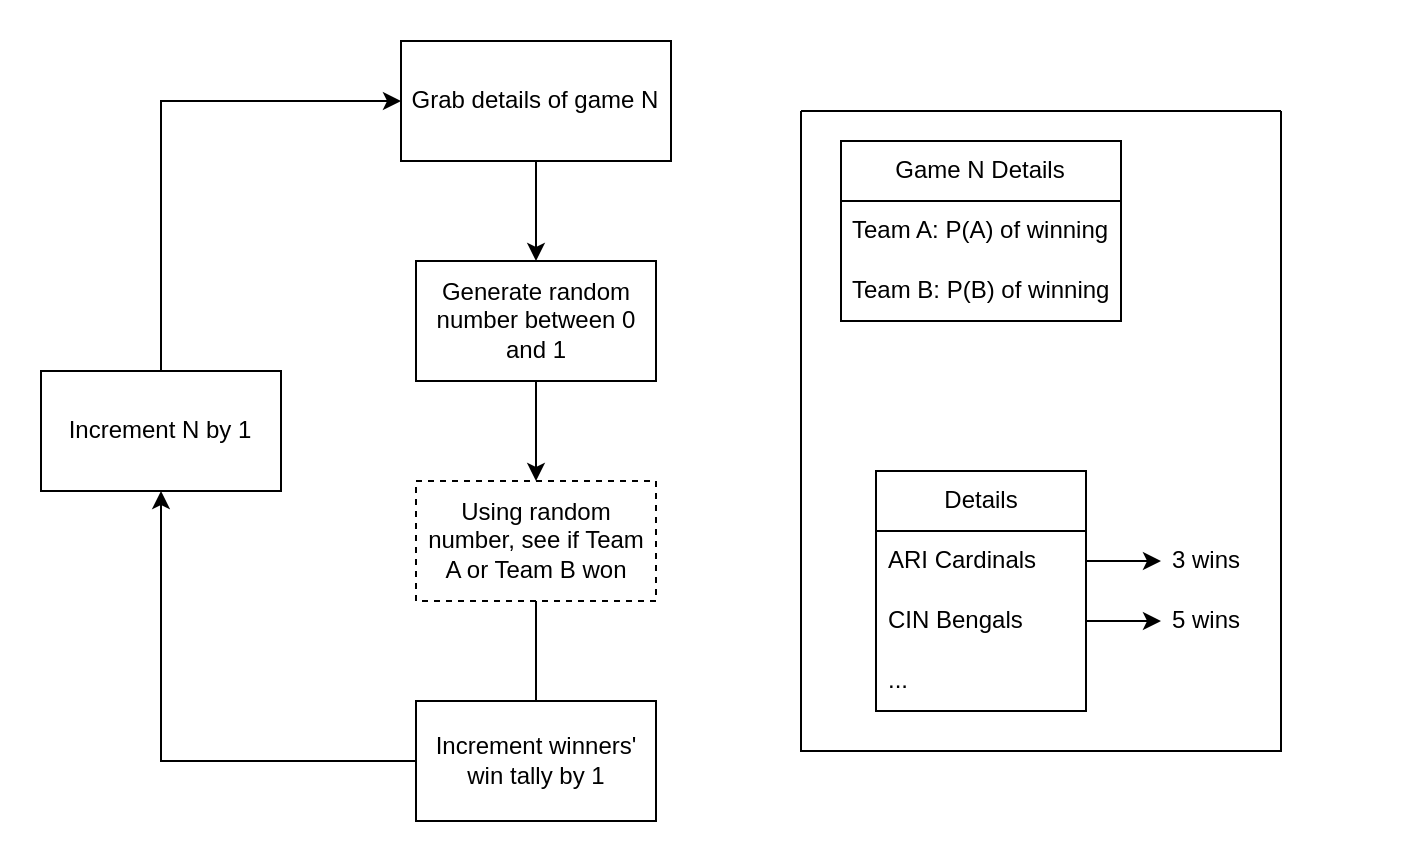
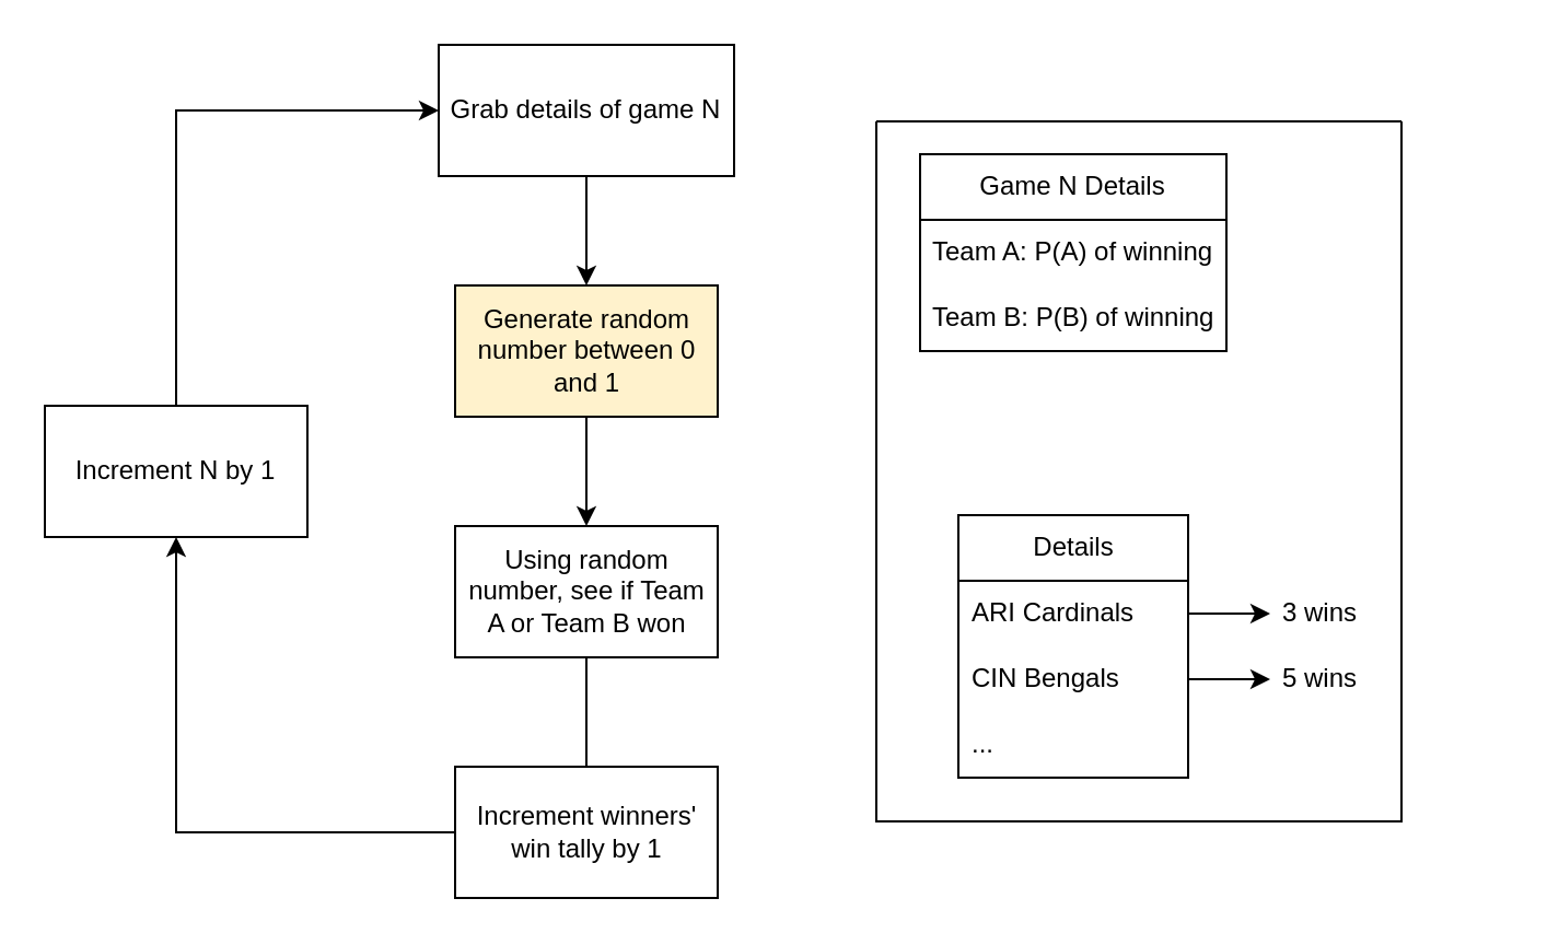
- <mxCell id="12" value="Generate random number between 0 and 1" style="rounded=0;whiteSpace=wrap;html=1;" vertex="1" parent="1"><mxGeometry x="207.5" y="130" width="120" height="60" as="geometry" /></mxCell>
+ <mxCell id="12" value="Generate random number between 0 and 1" style="rounded=0;whiteSpace=wrap;html=1;fillColor=#fff2cc;" vertex="1" parent="1"><mxGeometry x="207.5" y="130" width="120" height="60" as="geometry" /></mxCell>
- <mxCell id="14" value="Using random number, see if Team A or Team B won" style="rounded=0;whiteSpace=wrap;html=1;dashed=1;" vertex="1" parent="1"><mxGeometry x="207.5" y="240" width="120" height="60" as="geometry" /></mxCell>
+ <mxCell id="14" value="Using random number, see if Team A or Team B won" style="rounded=0;whiteSpace=wrap;html=1;" vertex="1" parent="1"><mxGeometry x="207.5" y="240" width="120" height="60" as="geometry" /></mxCell>
